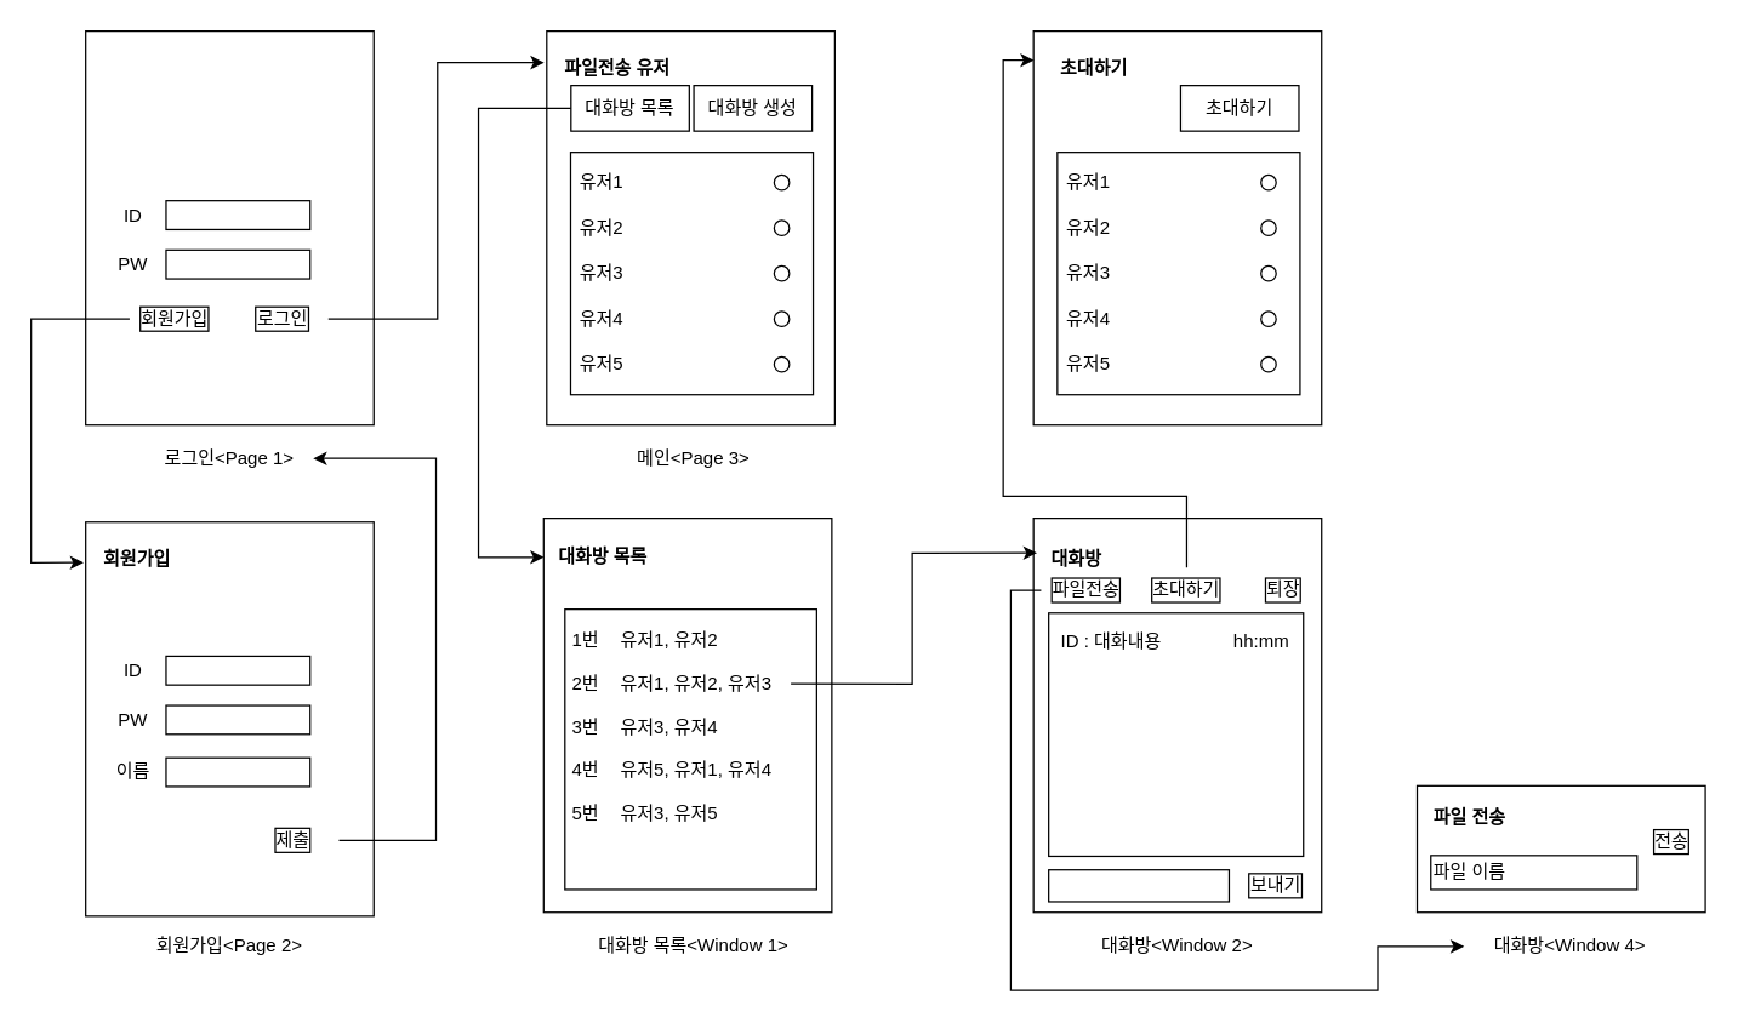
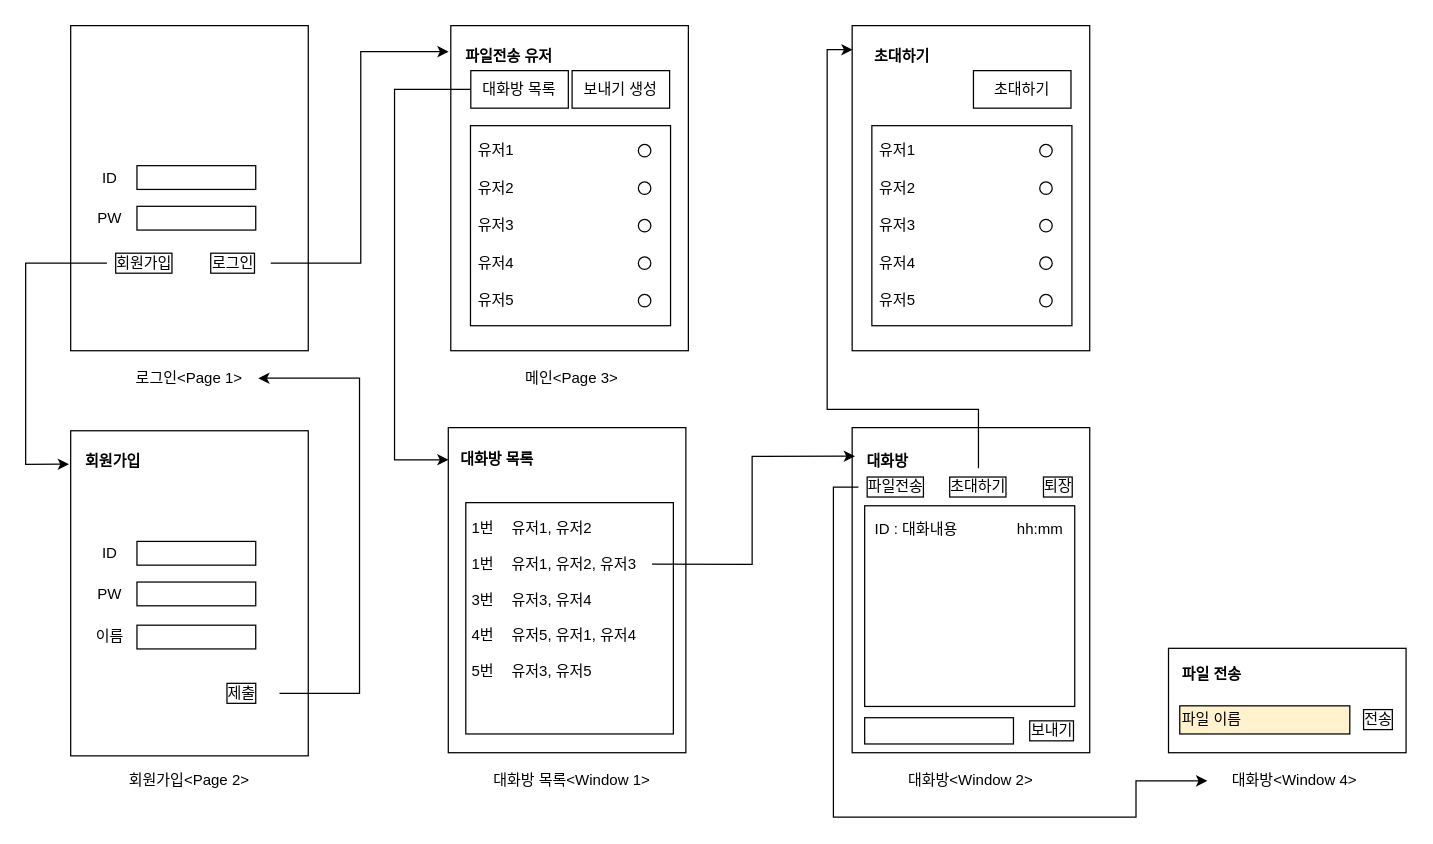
- <mxCell id="13" value="대화방 생성" style="text;html=1;align=center;verticalAlign=middle;whiteSpace=wrap;rounded=0;strokeColor=default;" vertex="1" parent="1"><mxGeometry x="457" y="56" width="78" height="30" as="geometry" /></mxCell>
+ <mxCell id="13" value="보내기 생성" style="text;html=1;align=center;verticalAlign=middle;whiteSpace=wrap;rounded=0;strokeColor=default;" vertex="1" parent="1"><mxGeometry x="457" y="56" width="78" height="30" as="geometry" /></mxCell>
- <mxCell id="23" value="1번&lt;div&gt;&lt;br&gt;&lt;/div&gt;&lt;div&gt;2번&lt;/div&gt;&lt;div&gt;&lt;br&gt;&lt;/div&gt;&lt;div&gt;3번&lt;/div&gt;&lt;div&gt;&lt;br&gt;&lt;/div&gt;&lt;div&gt;4번&lt;/div&gt;&lt;div&gt;&lt;br&gt;&lt;/div&gt;&lt;div&gt;5번&lt;/div&gt;" style="text;html=1;align=left;verticalAlign=top;whiteSpace=wrap;rounded=0;" vertex="1" parent="1"><mxGeometry x="375" y="407.5" width="60" height="173" as="geometry" /></mxCell>
+ <mxCell id="23" value="1번&lt;div&gt;&lt;br&gt;&lt;/div&gt;&lt;div&gt;1번&lt;/div&gt;&lt;div&gt;&lt;br&gt;&lt;/div&gt;&lt;div&gt;3번&lt;/div&gt;&lt;div&gt;&lt;br&gt;&lt;/div&gt;&lt;div&gt;4번&lt;/div&gt;&lt;div&gt;&lt;br&gt;&lt;/div&gt;&lt;div&gt;5번&lt;/div&gt;" style="text;html=1;align=left;verticalAlign=top;whiteSpace=wrap;rounded=0;" vertex="1" parent="1"><mxGeometry x="375" y="407.5" width="60" height="173" as="geometry" /></mxCell>
- <mxCell id="78" value="전송" style="text;html=1;align=center;verticalAlign=middle;whiteSpace=wrap;rounded=0;labelBorderColor=default;" vertex="1" parent="1"><mxGeometry x="1088" y="540" width="28" height="30" as="geometry" /></mxCell>
+ <mxCell id="78" value="전송" style="text;html=1;align=center;verticalAlign=middle;whiteSpace=wrap;rounded=0;labelBorderColor=default;" vertex="1" parent="1"><mxGeometry x="1088" y="560" width="28" height="30" as="geometry" /></mxCell>
- <mxCell id="76" value="파일 이름" style="rounded=0;whiteSpace=wrap;html=1;align=left;" vertex="1" parent="1"><mxGeometry x="943" y="564" width="136" height="22.5" as="geometry" /></mxCell>
+ <mxCell id="76" value="파일 이름" style="rounded=0;whiteSpace=wrap;html=1;align=left;fillColor=#fff2cc;" vertex="1" parent="1"><mxGeometry x="943" y="564" width="136" height="22.5" as="geometry" /></mxCell>
